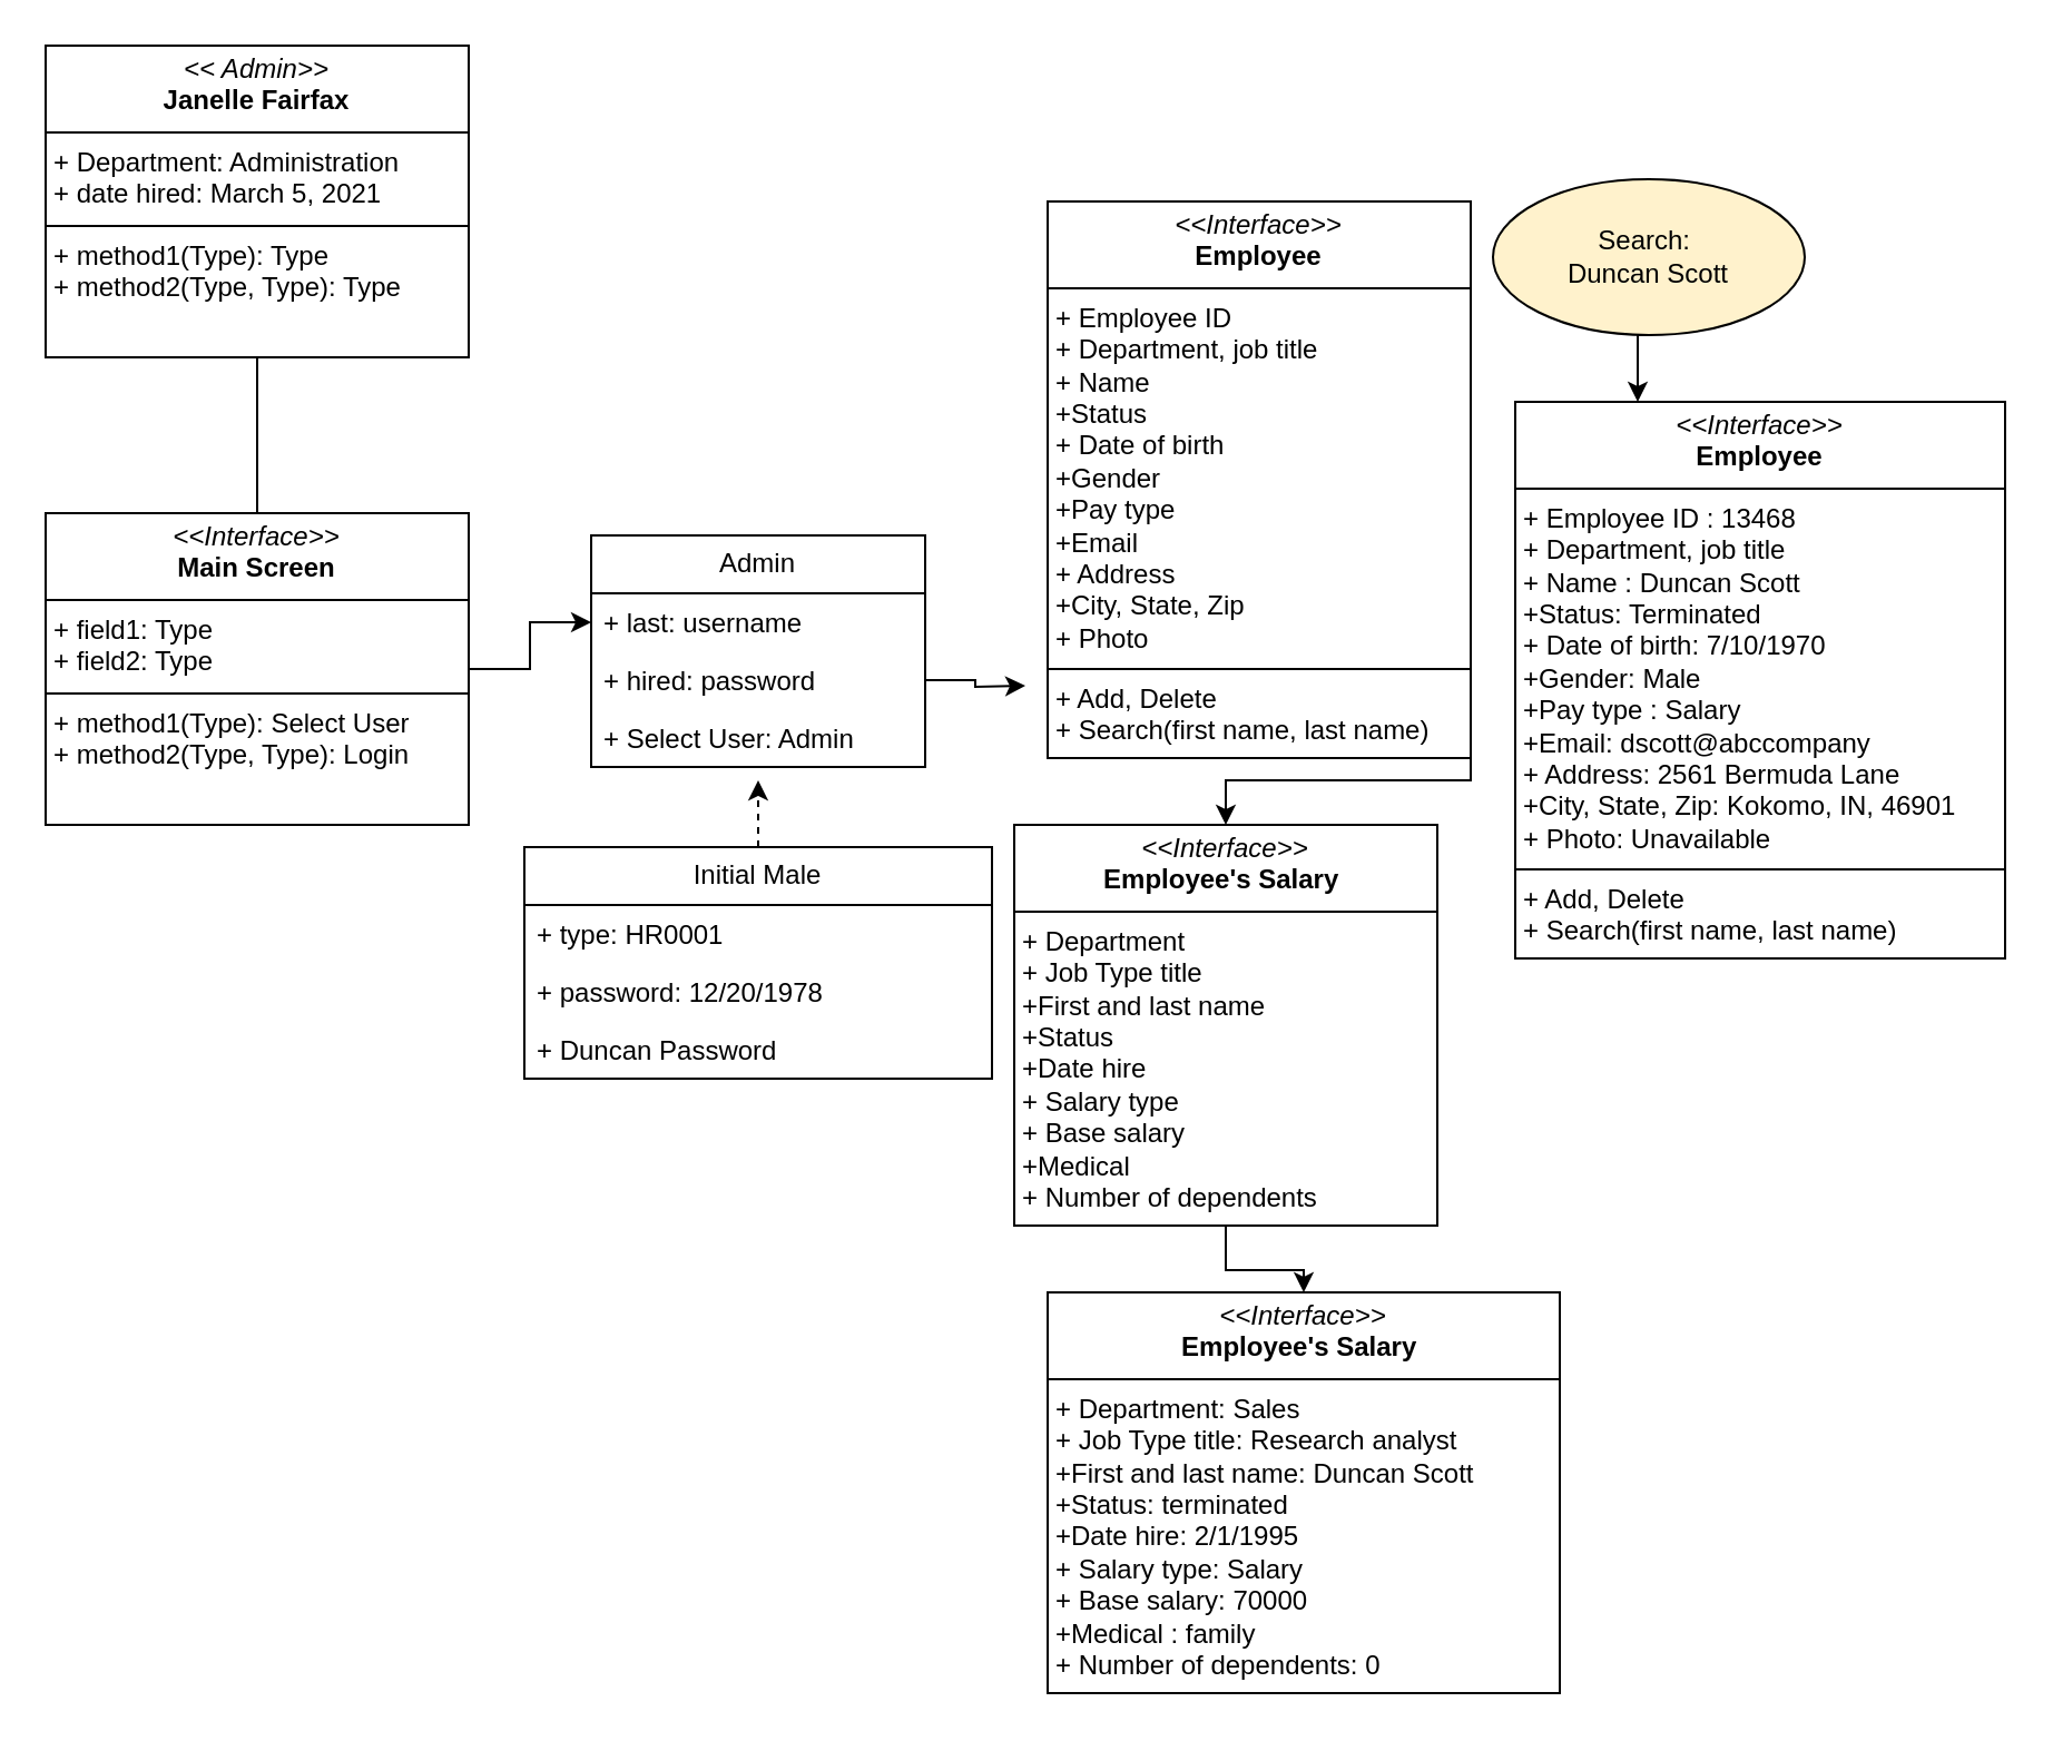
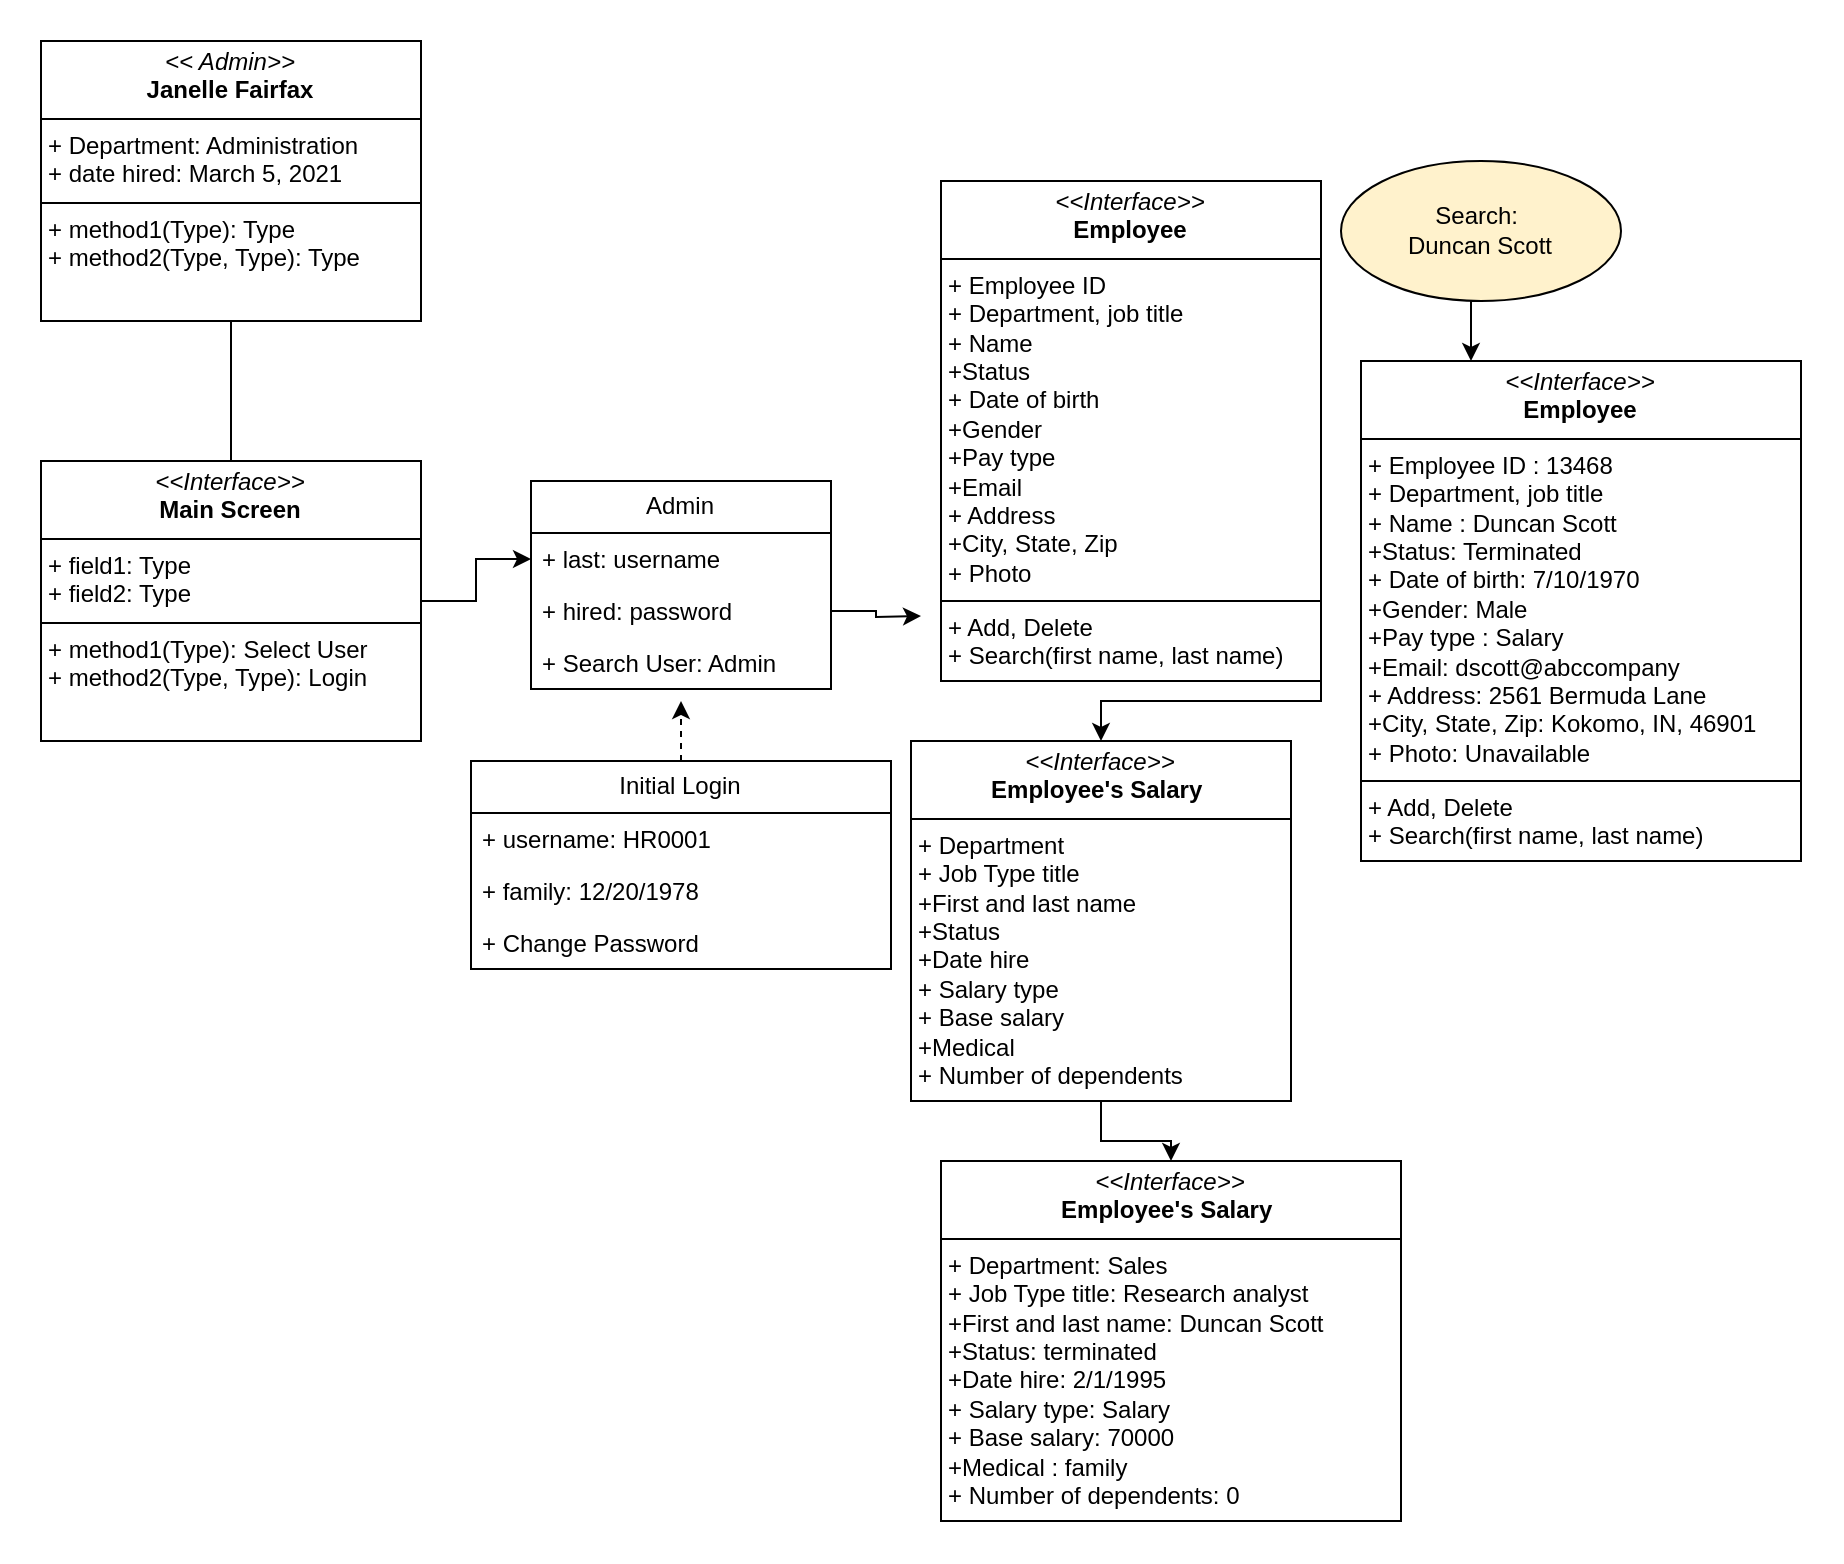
- <mxCell id="7" value="+ Select User: Admin" style="text;strokeColor=none;fillColor=none;align=left;verticalAlign=top;spacingLeft=4;spacingRight=4;overflow=hidden;rotatable=0;points=[[0,0.5],[1,0.5]];portConstraint=eastwest;whiteSpace=wrap;html=1;" parent="4" vertex="1"><mxGeometry y="78" width="150" height="26" as="geometry" /></mxCell>
+ <mxCell id="7" value="+ Search User: Admin" style="text;strokeColor=none;fillColor=none;align=left;verticalAlign=top;spacingLeft=4;spacingRight=4;overflow=hidden;rotatable=0;points=[[0,0.5],[1,0.5]];portConstraint=eastwest;whiteSpace=wrap;html=1;" parent="4" vertex="1"><mxGeometry y="78" width="150" height="26" as="geometry" /></mxCell>
- <mxCell id="18" value="Initial Male" style="swimlane;fontStyle=0;childLayout=stackLayout;horizontal=1;startSize=26;fillColor=none;horizontalStack=0;resizeParent=1;resizeParentMax=0;resizeLast=0;collapsible=1;marginBottom=0;whiteSpace=wrap;html=1;" vertex="1" parent="1"><mxGeometry x="235" y="380" width="210" height="104" as="geometry" /></mxCell>
+ <mxCell id="18" value="Initial Login" style="swimlane;fontStyle=0;childLayout=stackLayout;horizontal=1;startSize=26;fillColor=none;horizontalStack=0;resizeParent=1;resizeParentMax=0;resizeLast=0;collapsible=1;marginBottom=0;whiteSpace=wrap;html=1;" vertex="1" parent="1"><mxGeometry x="235" y="380" width="210" height="104" as="geometry" /></mxCell>
- <mxCell id="19" value="+ type: HR0001" style="text;strokeColor=none;fillColor=none;align=left;verticalAlign=top;spacingLeft=4;spacingRight=4;overflow=hidden;rotatable=0;points=[[0,0.5],[1,0.5]];portConstraint=eastwest;whiteSpace=wrap;html=1;" vertex="1" parent="18"><mxGeometry y="26" width="210" height="26" as="geometry" /></mxCell>
+ <mxCell id="19" value="+ username: HR0001" style="text;strokeColor=none;fillColor=none;align=left;verticalAlign=top;spacingLeft=4;spacingRight=4;overflow=hidden;rotatable=0;points=[[0,0.5],[1,0.5]];portConstraint=eastwest;whiteSpace=wrap;html=1;" vertex="1" parent="18"><mxGeometry y="26" width="210" height="26" as="geometry" /></mxCell>
- <mxCell id="20" value="+ password: 12/20/1978" style="text;strokeColor=none;fillColor=none;align=left;verticalAlign=top;spacingLeft=4;spacingRight=4;overflow=hidden;rotatable=0;points=[[0,0.5],[1,0.5]];portConstraint=eastwest;whiteSpace=wrap;html=1;" vertex="1" parent="18"><mxGeometry y="52" width="210" height="26" as="geometry" /></mxCell>
+ <mxCell id="20" value="+ family: 12/20/1978" style="text;strokeColor=none;fillColor=none;align=left;verticalAlign=top;spacingLeft=4;spacingRight=4;overflow=hidden;rotatable=0;points=[[0,0.5],[1,0.5]];portConstraint=eastwest;whiteSpace=wrap;html=1;" vertex="1" parent="18"><mxGeometry y="52" width="210" height="26" as="geometry" /></mxCell>
- <mxCell id="21" value="+ Duncan Password" style="text;strokeColor=none;fillColor=none;align=left;verticalAlign=top;spacingLeft=4;spacingRight=4;overflow=hidden;rotatable=0;points=[[0,0.5],[1,0.5]];portConstraint=eastwest;whiteSpace=wrap;html=1;" vertex="1" parent="18"><mxGeometry y="78" width="210" height="26" as="geometry" /></mxCell>
+ <mxCell id="21" value="+ Change Password" style="text;strokeColor=none;fillColor=none;align=left;verticalAlign=top;spacingLeft=4;spacingRight=4;overflow=hidden;rotatable=0;points=[[0,0.5],[1,0.5]];portConstraint=eastwest;whiteSpace=wrap;html=1;" vertex="1" parent="18"><mxGeometry y="78" width="210" height="26" as="geometry" /></mxCell>
